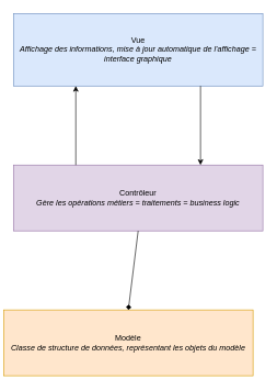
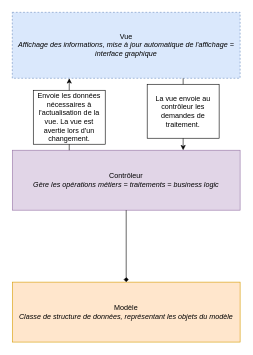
- <mxCell id="3" value="Vue&lt;br&gt;&lt;i&gt;Affichage des informations, mise à jour automatique de l'affichage = interface graphique&lt;/i&gt;" style="rounded=0;whiteSpace=wrap;html=1;fillColor=#dae8fc;strokeColor=#6c8ebf;" vertex="1" parent="1"><mxGeometry x="20" y="20" width="380" height="110" as="geometry" /></mxCell>
+ <mxCell id="3" value="Vue&lt;br&gt;&lt;i&gt;Affichage des informations, mise à jour automatique de l'affichage = interface graphique&lt;/i&gt;" style="rounded=0;whiteSpace=wrap;html=1;fillColor=#dae8fc;strokeColor=#6c8ebf;dashed=1;" vertex="1" parent="1"><mxGeometry x="20" y="20" width="380" height="110" as="geometry" /></mxCell>
+ <mxCell id="8" value="La vue envoie au contrôleur les demandes de traitement." style="rounded=0;whiteSpace=wrap;html=1;" vertex="1" parent="1"><mxGeometry x="245" y="140" width="120" height="90" as="geometry" /></mxCell>
+ <mxCell id="7" value="Envoie les données nécessaires à l'actualisation de la vue. La vue est avertie lors d'un changement." style="rounded=0;whiteSpace=wrap;html=1;" vertex="1" parent="1"><mxGeometry x="55" y="150" width="120" height="90" as="geometry" /></mxCell>
- <mxCell id="2" value="Modèle&lt;br&gt;&lt;i&gt;Classe de structure de données, représentant les objets du modèle&lt;/i&gt;" style="rounded=0;whiteSpace=wrap;html=1;fillColor=#ffe6cc;strokeColor=#d79b00;" vertex="1" parent="1"><mxGeometry x="5" y="470" width="380" height="100" as="geometry" /></mxCell>
+ <mxCell id="2" value="Modèle&lt;br&gt;&lt;i&gt;Classe de structure de données, représentant les objets du modèle&lt;/i&gt;" style="rounded=0;whiteSpace=wrap;html=1;fillColor=#ffe6cc;strokeColor=#d79b00;" vertex="1" parent="1"><mxGeometry x="20" y="470" width="380" height="100" as="geometry" /></mxCell>
